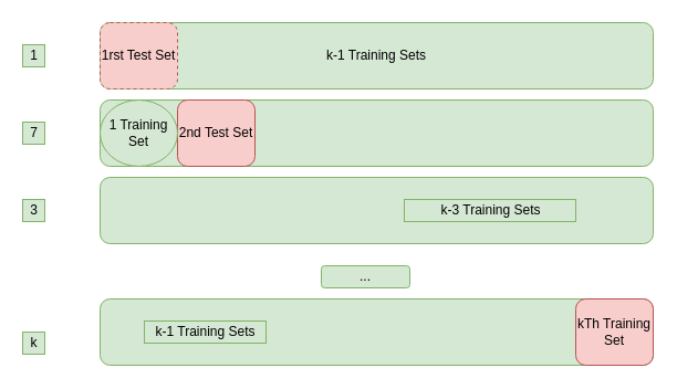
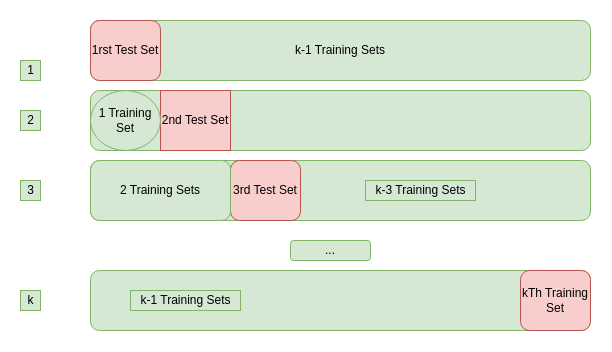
- <mxCell id="3" value="1" style="text;html=1;align=center;verticalAlign=middle;resizable=0;points=[];autosize=1;fillColor=#d5e8d4;strokeColor=#82b366;" vertex="1" parent="1"><mxGeometry x="20" y="40" width="20" height="20" as="geometry" /></mxCell>
+ <mxCell id="3" value="1" style="text;html=1;align=center;verticalAlign=middle;resizable=0;points=[];autosize=1;fillColor=#d5e8d4;strokeColor=#82b366;" vertex="1" parent="1"><mxGeometry x="20" y="60" width="20" height="20" as="geometry" /></mxCell>
- <mxCell id="10" value="1rst Test Set" style="rounded=1;whiteSpace=wrap;html=1;fillColor=#f8cecc;strokeColor=#b85450;dashed=1;" vertex="1" parent="1"><mxGeometry x="90" y="20" width="70" height="60" as="geometry" /></mxCell>
+ <mxCell id="10" value="1rst Test Set" style="rounded=1;whiteSpace=wrap;html=1;fillColor=#f8cecc;strokeColor=#b85450;" vertex="1" parent="1"><mxGeometry x="90" y="20" width="70" height="60" as="geometry" /></mxCell>
- <mxCell id="5" value="7" style="text;html=1;align=center;verticalAlign=middle;resizable=0;points=[];autosize=1;fillColor=#d5e8d4;strokeColor=#82b366;" vertex="1" parent="1"><mxGeometry x="20" y="110" width="20" height="20" as="geometry" /></mxCell>
+ <mxCell id="5" value="2" style="text;html=1;align=center;verticalAlign=middle;resizable=0;points=[];autosize=1;fillColor=#d5e8d4;strokeColor=#82b366;" vertex="1" parent="1"><mxGeometry x="20" y="110" width="20" height="20" as="geometry" /></mxCell>
- <mxCell id="11" value="2nd Test Set" style="rounded=1;whiteSpace=wrap;html=1;fillColor=#f8cecc;strokeColor=#b85450;" vertex="1" parent="1"><mxGeometry x="160" y="90" width="70" height="60" as="geometry" /></mxCell>
+ <mxCell id="11" value="2nd Test Set" style="whiteSpace=wrap;html=1;fillColor=#f8cecc;strokeColor=#b85450;rounded=0;" vertex="1" parent="1"><mxGeometry x="160" y="90" width="70" height="60" as="geometry" /></mxCell>
+ <mxCell id="16" value="2 Training Sets" style="rounded=1;whiteSpace=wrap;html=1;fillColor=#d5e8d4;strokeColor=#82b366;" vertex="1" parent="1"><mxGeometry x="90" y="160" width="140" height="60" as="geometry" /></mxCell>
+ <mxCell id="12" value="3rd Test Set" style="rounded=1;whiteSpace=wrap;html=1;fillColor=#f8cecc;strokeColor=#b85450;" vertex="1" parent="1"><mxGeometry x="230" y="160" width="70" height="60" as="geometry" /></mxCell>
- <mxCell id="15" value="k-3 Training Sets" style="text;html=1;align=center;verticalAlign=middle;resizable=0;points=[];autosize=1;fillColor=#d5e8d4;strokeColor=#82b366;" vertex="1" parent="1"><mxGeometry x="365" y="180" width="155" height="20" as="geometry" /></mxCell>
+ <mxCell id="15" value="k-3 Training Sets" style="text;html=1;align=center;verticalAlign=middle;resizable=0;points=[];autosize=1;fillColor=#d5e8d4;strokeColor=#82b366;" vertex="1" parent="1"><mxGeometry x="365" y="180" width="110" height="20" as="geometry" /></mxCell>
- <mxCell id="9" value="k" style="text;html=1;align=center;verticalAlign=middle;resizable=0;points=[];autosize=1;fillColor=#d5e8d4;strokeColor=#82b366;" vertex="1" parent="1"><mxGeometry x="20" y="300" width="20" height="20" as="geometry" /></mxCell>
+ <mxCell id="9" value="k" style="text;html=1;align=center;verticalAlign=middle;resizable=0;points=[];autosize=1;fillColor=#d5e8d4;strokeColor=#82b366;" vertex="1" parent="1"><mxGeometry x="20" y="290" width="20" height="20" as="geometry" /></mxCell>
